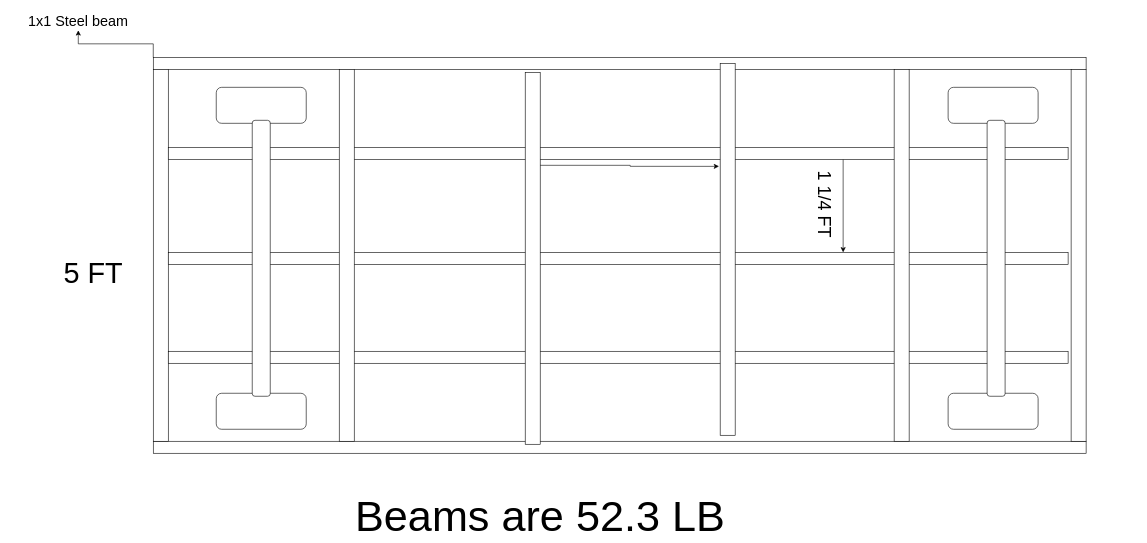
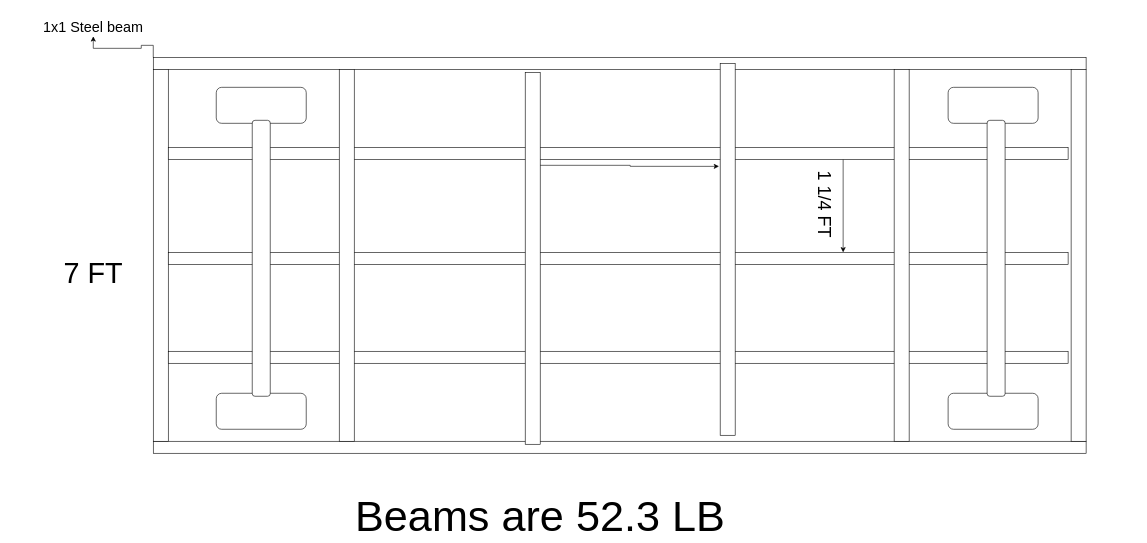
- <mxCell id="24" value="&lt;font style=&quot;font-size: 24px;&quot;&gt;1x1 Steel beam&lt;/font&gt;" style="text;html=1;align=center;verticalAlign=middle;whiteSpace=wrap;rounded=0;" vertex="1" parent="1"><mxGeometry x="20" y="20" width="220" height="30" as="geometry" /></mxCell>
+ <mxCell id="24" value="&lt;font style=&quot;font-size: 24px;&quot;&gt;1x1 Steel beam&lt;/font&gt;" style="text;html=1;align=center;verticalAlign=middle;whiteSpace=wrap;rounded=0;" vertex="1" parent="1"><mxGeometry x="45" y="30" width="220" height="30" as="geometry" /></mxCell>
- <mxCell id="7" value="&lt;span style=&quot;font-size: 48px;&quot;&gt;5 FT&lt;/span&gt;" style="text;html=1;align=center;verticalAlign=middle;whiteSpace=wrap;rounded=0;" vertex="1" parent="1"><mxGeometry x="70" y="440" width="170" height="30" as="geometry" /></mxCell>
+ <mxCell id="7" value="&lt;span style=&quot;font-size: 48px;&quot;&gt;7 FT&lt;/span&gt;" style="text;html=1;align=center;verticalAlign=middle;whiteSpace=wrap;rounded=0;" vertex="1" parent="1"><mxGeometry x="70" y="440" width="170" height="30" as="geometry" /></mxCell>
